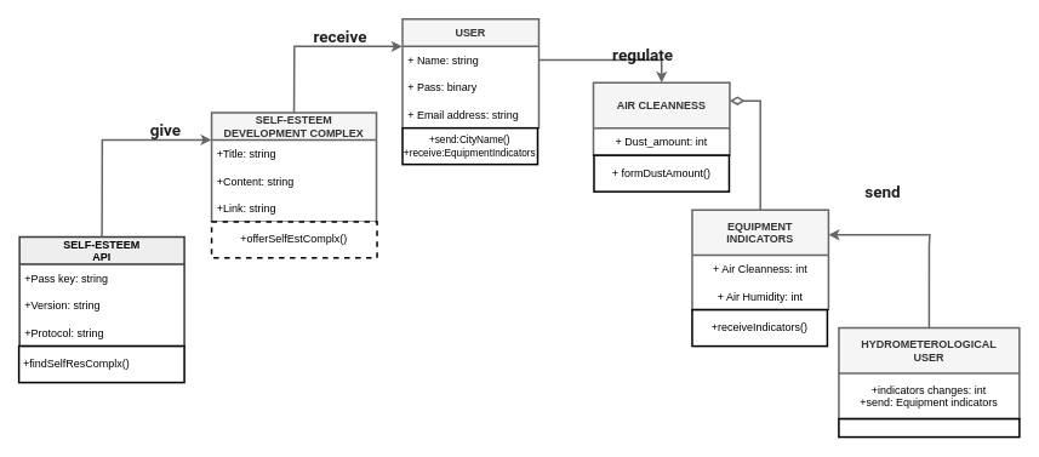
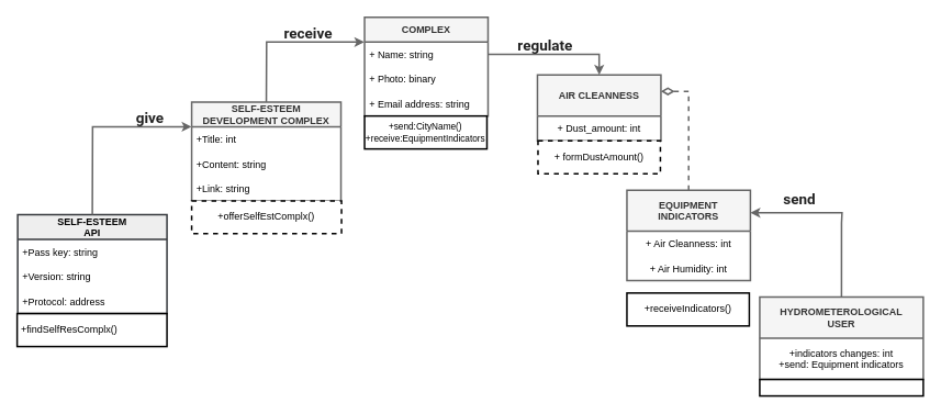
- <mxCell id="2" value="USER" style="swimlane;fontStyle=1;childLayout=stackLayout;horizontal=1;startSize=30;horizontalStack=0;resizeParent=1;resizeParentMax=0;resizeLast=0;collapsible=1;marginBottom=0;swimlaneFillColor=default;rounded=1;strokeWidth=2;arcSize=0;fillColor=#f5f5f5;fontColor=#333333;strokeColor=#666666;" parent="1" vertex="1"><mxGeometry x="442.33" y="20" width="150" height="120" as="geometry"><mxRectangle x="100" y="160" width="70" height="30" as="alternateBounds" /></mxGeometry></mxCell>
+ <mxCell id="2" value="COMPLEX" style="swimlane;fontStyle=1;childLayout=stackLayout;horizontal=1;startSize=30;horizontalStack=0;resizeParent=1;resizeParentMax=0;resizeLast=0;collapsible=1;marginBottom=0;swimlaneFillColor=default;rounded=1;strokeWidth=2;arcSize=0;fillColor=#f5f5f5;fontColor=#333333;strokeColor=#666666;" parent="1" vertex="1"><mxGeometry x="442.33" y="20" width="150" height="120" as="geometry"><mxRectangle x="100" y="160" width="70" height="30" as="alternateBounds" /></mxGeometry></mxCell>
- <mxCell id="28" value="&lt;span style=&quot;color: rgba(0, 0, 0, 0.87); font-family: Roboto, RobotoDraft, Helvetica, Arial, sans-serif; font-size: 18px; text-align: left;&quot;&gt;regulate&lt;/span&gt;" style="text;html=1;align=center;verticalAlign=middle;whiteSpace=wrap;rounded=0;strokeWidth=3;fontSize=18;fontStyle=1;fillColor=none;" parent="1" vertex="1"><mxGeometry x="667.33" y="35" width="80" height="49" as="geometry" /></mxCell>
+ <mxCell id="28" value="&lt;span style=&quot;color: rgba(0, 0, 0, 0.87); font-family: Roboto, RobotoDraft, Helvetica, Arial, sans-serif; font-size: 18px; text-align: left;&quot;&gt;regulate&lt;/span&gt;" style="text;html=1;align=center;verticalAlign=middle;whiteSpace=wrap;rounded=0;strokeWidth=3;fontSize=18;fontStyle=1;fillColor=none;" parent="1" vertex="1"><mxGeometry x="622.33" y="30" width="80" height="49" as="geometry" /></mxCell>
- <mxCell id="4" value="+ Pass: binary" style="text;align=left;verticalAlign=middle;spacingLeft=4;spacingRight=4;overflow=hidden;points=[[0,0.5],[1,0.5]];portConstraint=eastwest;rotatable=0;fillColor=none;" parent="2" vertex="1"><mxGeometry y="60" width="150" height="30" as="geometry" /></mxCell>
+ <mxCell id="4" value="+ Photo: binary" style="text;align=left;verticalAlign=middle;spacingLeft=4;spacingRight=4;overflow=hidden;points=[[0,0.5],[1,0.5]];portConstraint=eastwest;rotatable=0;fillColor=none;" parent="2" vertex="1"><mxGeometry y="60" width="150" height="30" as="geometry" /></mxCell>
- <mxCell id="6" style="edgeStyle=orthogonalEdgeStyle;orthogonalLoop=1;jettySize=auto;html=1;entryX=1;entryY=0.25;entryDx=0;entryDy=0;strokeWidth=2;endArrow=diamondThin;endFill=0;exitX=0.5;exitY=0;exitDx=0;exitDy=0;rounded=0;sourcePerimeterSpacing=7;startSize=0;targetPerimeterSpacing=5;endSize=11;fillColor=#f5f5f5;strokeColor=#666666;" parent="1" source="7" target="23" edge="1"><mxGeometry relative="1" as="geometry"><Array as="points"><mxPoint x="836" y="110" /></Array></mxGeometry></mxCell>
+ <mxCell id="6" style="edgeStyle=orthogonalEdgeStyle;orthogonalLoop=1;jettySize=auto;html=1;entryX=1;entryY=0.25;entryDx=0;entryDy=0;strokeWidth=2;endArrow=diamondThin;endFill=0;exitX=0.5;exitY=0;exitDx=0;exitDy=0;rounded=0;sourcePerimeterSpacing=7;startSize=0;targetPerimeterSpacing=5;endSize=11;fillColor=#f5f5f5;strokeColor=#666666;dashed=1;" parent="1" source="7" target="23" edge="1"><mxGeometry relative="1" as="geometry"><Array as="points"><mxPoint x="836" y="110" /></Array></mxGeometry></mxCell>
- <mxCell id="14" value="+Title: string" style="text;align=left;verticalAlign=middle;spacingLeft=4;spacingRight=4;overflow=hidden;points=[[0,0.5],[1,0.5]];portConstraint=eastwest;rotatable=0;fillColor=none;" parent="13" vertex="1"><mxGeometry y="30" width="181.33" height="30" as="geometry" /></mxCell>
+ <mxCell id="14" value="+Title: int" style="text;align=left;verticalAlign=middle;spacingLeft=4;spacingRight=4;overflow=hidden;points=[[0,0.5],[1,0.5]];portConstraint=eastwest;rotatable=0;fillColor=none;" parent="13" vertex="1"><mxGeometry y="30" width="181.33" height="30" as="geometry" /></mxCell>
- <mxCell id="33" value="+ formDustAmount()" style="rounded=0;whiteSpace=wrap;html=1;strokeWidth=2;" vertex="1" parent="1"><mxGeometry x="653" y="170" width="148.67" height="40" as="geometry" /></mxCell>
+ <mxCell id="33" value="+ formDustAmount()" style="rounded=0;whiteSpace=wrap;html=1;strokeWidth=2;dashed=1;" vertex="1" parent="1"><mxGeometry x="653" y="170" width="148.67" height="40" as="geometry" /></mxCell>
- <mxCell id="25" value="&lt;span style=&quot;color: rgba(0, 0, 0, 0.87); font-family: Roboto, RobotoDraft, Helvetica, Arial, sans-serif; font-size: 18px; text-align: left;&quot;&gt;send&lt;/span&gt;" style="text;html=1;align=center;verticalAlign=middle;whiteSpace=wrap;rounded=0;strokeWidth=3;fontSize=18;fontStyle=1;fillColor=none;fontColor=#333333;strokeColor=none;" parent="1" vertex="1"><mxGeometry x="931" y="192" width="80" height="38" as="geometry" /></mxCell>
+ <mxCell id="25" value="&lt;span style=&quot;color: rgba(0, 0, 0, 0.87); font-family: Roboto, RobotoDraft, Helvetica, Arial, sans-serif; font-size: 18px; text-align: left;&quot;&gt;send&lt;/span&gt;" style="text;html=1;align=center;verticalAlign=middle;whiteSpace=wrap;rounded=0;strokeWidth=3;fontSize=18;fontStyle=1;fillColor=none;fontColor=#333333;strokeColor=none;" parent="1" vertex="1"><mxGeometry x="931" y="222" width="80" height="38" as="geometry" /></mxCell>
- <mxCell id="34" value="+receiveIndicators()" style="rounded=0;whiteSpace=wrap;html=1;strokeWidth=2;" vertex="1" parent="1"><mxGeometry x="761" y="340" width="148.67" height="40" as="geometry" /></mxCell>
+ <mxCell id="34" value="+receiveIndicators()" style="rounded=0;whiteSpace=wrap;html=1;strokeWidth=2;" vertex="1" parent="1"><mxGeometry x="761" y="355" width="148.67" height="40" as="geometry" /></mxCell>
- <mxCell id="20" value="+Protocol: string" style="text;fillColor=none;align=left;verticalAlign=middle;spacingLeft=4;spacingRight=4;overflow=hidden;points=[[0,0.5],[1,0.5]];portConstraint=eastwest;rotatable=0;" parent="17" vertex="1"><mxGeometry y="90" width="181.33" height="30" as="geometry" /></mxCell>
+ <mxCell id="20" value="+Protocol: address" style="text;fillColor=none;align=left;verticalAlign=middle;spacingLeft=4;spacingRight=4;overflow=hidden;points=[[0,0.5],[1,0.5]];portConstraint=eastwest;rotatable=0;" parent="17" vertex="1"><mxGeometry y="90" width="181.33" height="30" as="geometry" /></mxCell>
